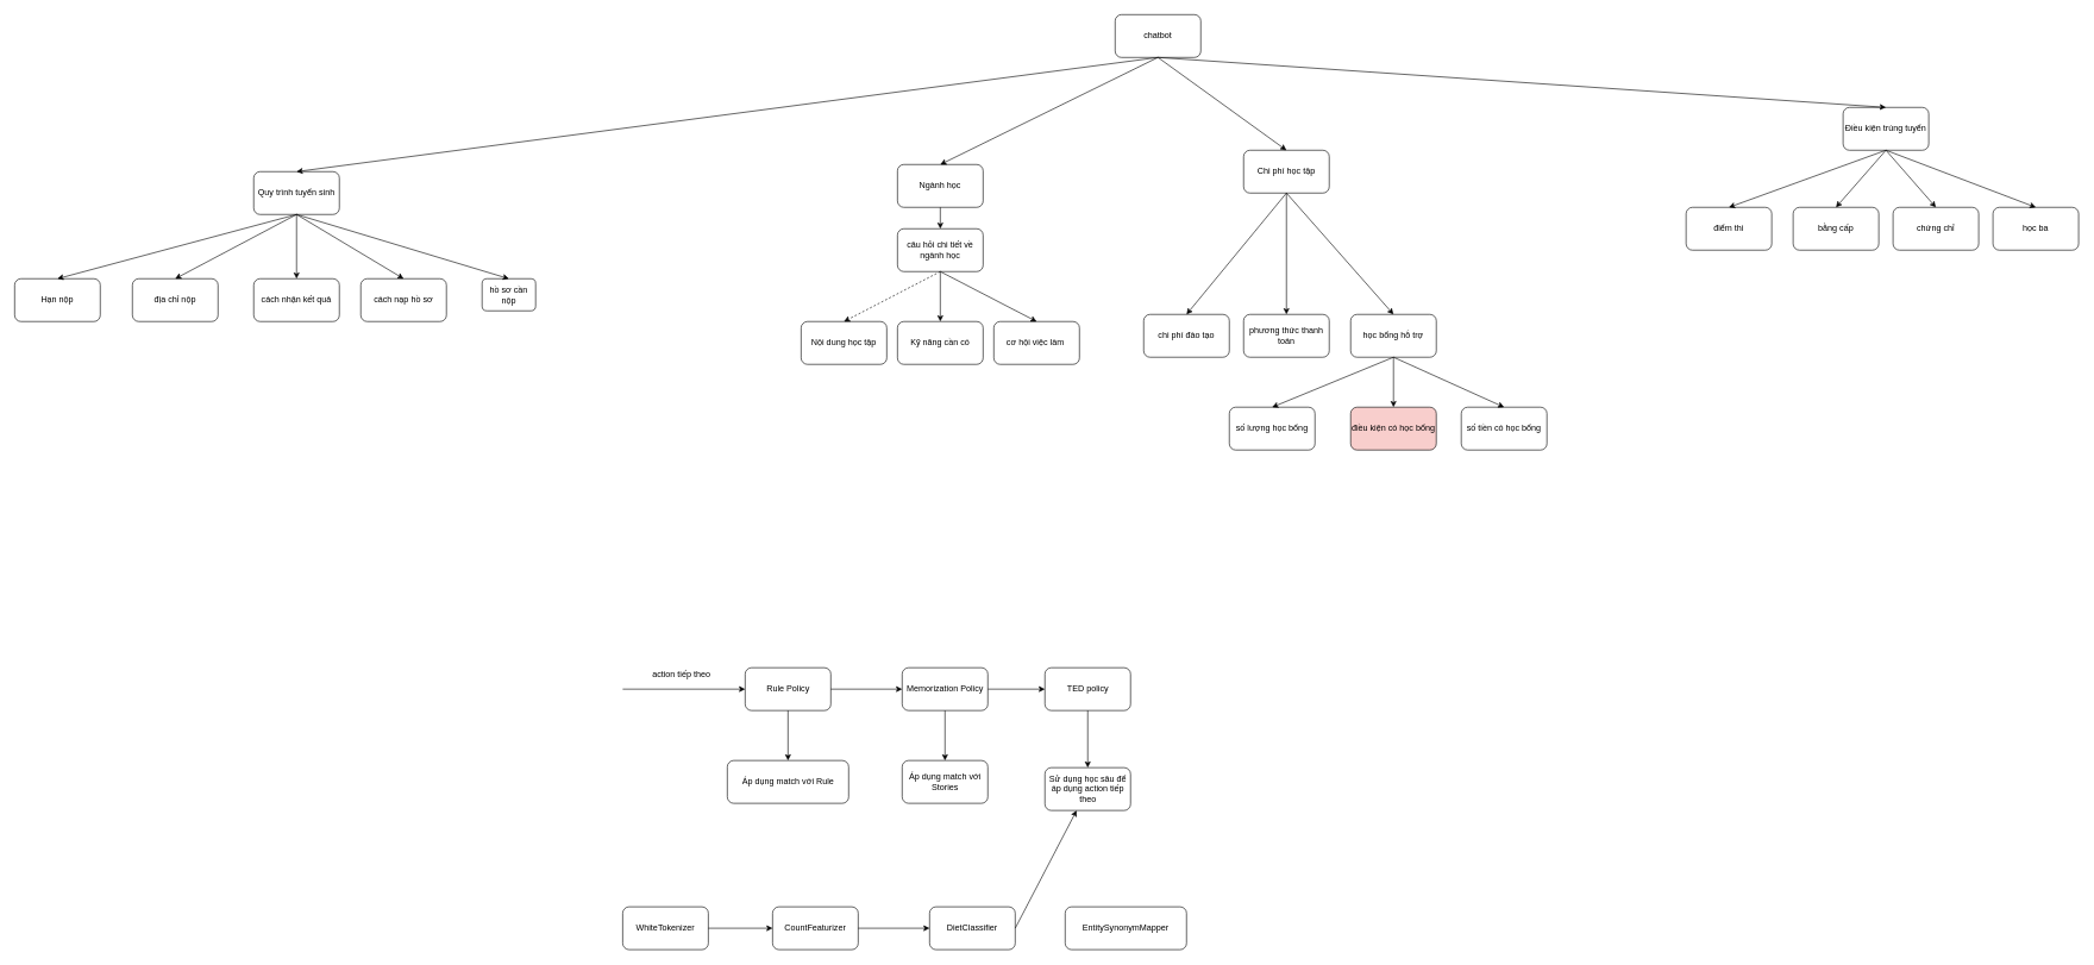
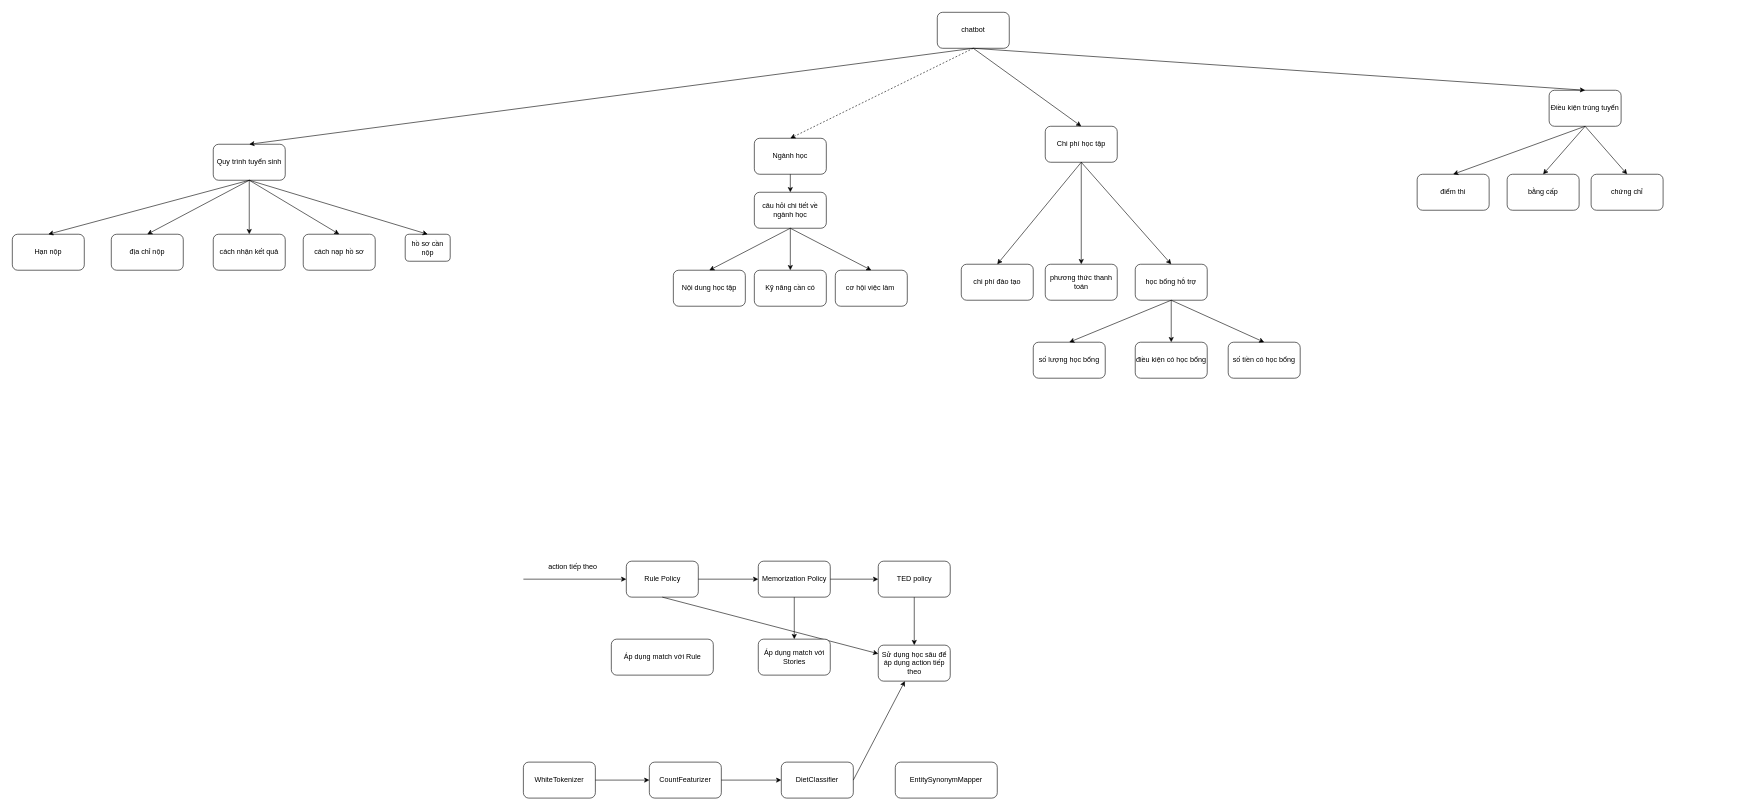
- <mxCell id="25" value="" style="endArrow=classic;html=1;exitX=0.5;exitY=1;exitDx=0;exitDy=0;entryX=0.5;entryY=0;entryDx=0;entryDy=0;" parent="1" source="15" target="3" edge="1"><mxGeometry width="50" height="50" relative="1" as="geometry"><mxPoint x="1252" y="200" as="sourcePoint" /><mxPoint x="1302" y="150" as="targetPoint" /></mxGeometry></mxCell>
+ <mxCell id="25" value="" style="endArrow=classic;html=1;exitX=0.5;exitY=1;exitDx=0;exitDy=0;entryX=0.5;entryY=0;entryDx=0;entryDy=0;dashed=1;" parent="1" source="15" target="3" edge="1"><mxGeometry width="50" height="50" relative="1" as="geometry"><mxPoint x="1252" y="200" as="sourcePoint" /><mxPoint x="1302" y="150" as="targetPoint" /></mxGeometry></mxCell>
- <mxCell id="41" value="" style="endArrow=classic;html=1;entryX=0.5;entryY=0;entryDx=0;entryDy=0;exitX=0.5;exitY=1;exitDx=0;exitDy=0;" parent="1" source="5" target="37" edge="1"><mxGeometry width="50" height="50" relative="1" as="geometry"><mxPoint x="2792" y="210" as="sourcePoint" /><mxPoint x="2772" y="190" as="targetPoint" /></mxGeometry></mxCell>
- <mxCell id="37" value="học ba" style="rounded=1;whiteSpace=wrap;html=1;" parent="1" vertex="1"><mxGeometry x="2792" y="290" width="120" height="60" as="geometry" /></mxCell>
- <mxCell id="21" value="" style="endArrow=classic;html=1;entryX=0.5;entryY=0;entryDx=0;entryDy=0;exitX=0.5;exitY=1;exitDx=0;exitDy=0;dashed=1;" parent="1" source="11" target="12" edge="1"><mxGeometry width="50" height="50" relative="1" as="geometry"><mxPoint x="1072" y="510" as="sourcePoint" /><mxPoint x="1122" y="460" as="targetPoint" /></mxGeometry></mxCell>
+ <mxCell id="21" value="" style="endArrow=classic;html=1;entryX=0.5;entryY=0;entryDx=0;entryDy=0;exitX=0.5;exitY=1;exitDx=0;exitDy=0;" parent="1" source="11" target="12" edge="1"><mxGeometry width="50" height="50" relative="1" as="geometry"><mxPoint x="1072" y="510" as="sourcePoint" /><mxPoint x="1122" y="460" as="targetPoint" /></mxGeometry></mxCell>
- <mxCell id="44" value="điều kiện có học bổng" style="rounded=1;whiteSpace=wrap;html=1;fillColor=#f8cecc;" parent="1" vertex="1"><mxGeometry x="1892" y="570" width="120" height="60" as="geometry" /></mxCell>
+ <mxCell id="44" value="điều kiện có học bổng" style="rounded=1;whiteSpace=wrap;html=1;" parent="1" vertex="1"><mxGeometry x="1892" y="570" width="120" height="60" as="geometry" /></mxCell>
- <mxCell id="54" value="" style="endArrow=classic;html=1;exitX=0.5;exitY=1;exitDx=0;exitDy=0;entryX=0.5;entryY=0;entryDx=0;entryDy=0;" parent="1" source="49" target="55" edge="1"><mxGeometry width="50" height="50" relative="1" as="geometry"><mxPoint x="1103.6" y="1095" as="sourcePoint" /><mxPoint x="1103.6" y="1045" as="targetPoint" /></mxGeometry></mxCell>
+ <mxCell id="54" value="" style="endArrow=classic;html=1;exitX=0.5;exitY=1;exitDx=0;exitDy=0;" parent="1" source="49" target="58" edge="1"><mxGeometry width="50" height="50" relative="1" as="geometry"><mxPoint x="1103.6" y="1095" as="sourcePoint" /><mxPoint x="1103.6" y="1045" as="targetPoint" /></mxGeometry></mxCell>
